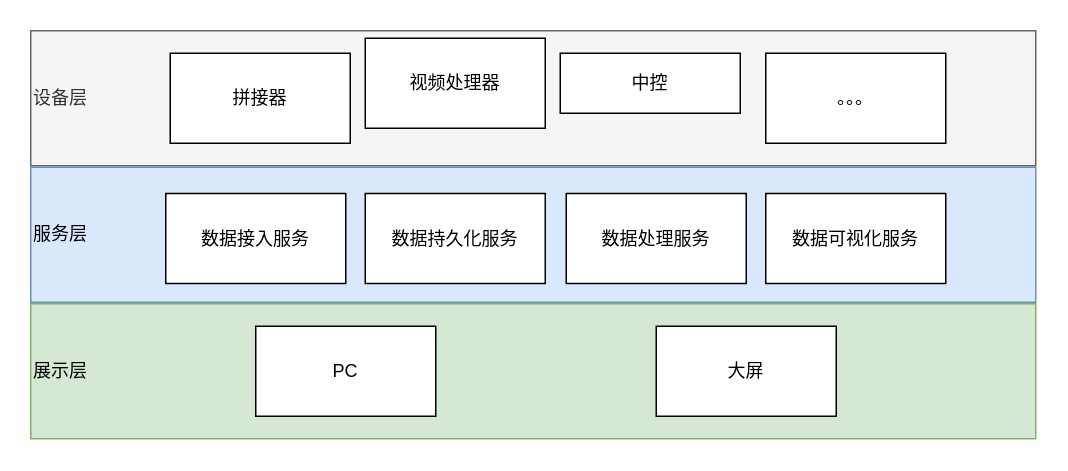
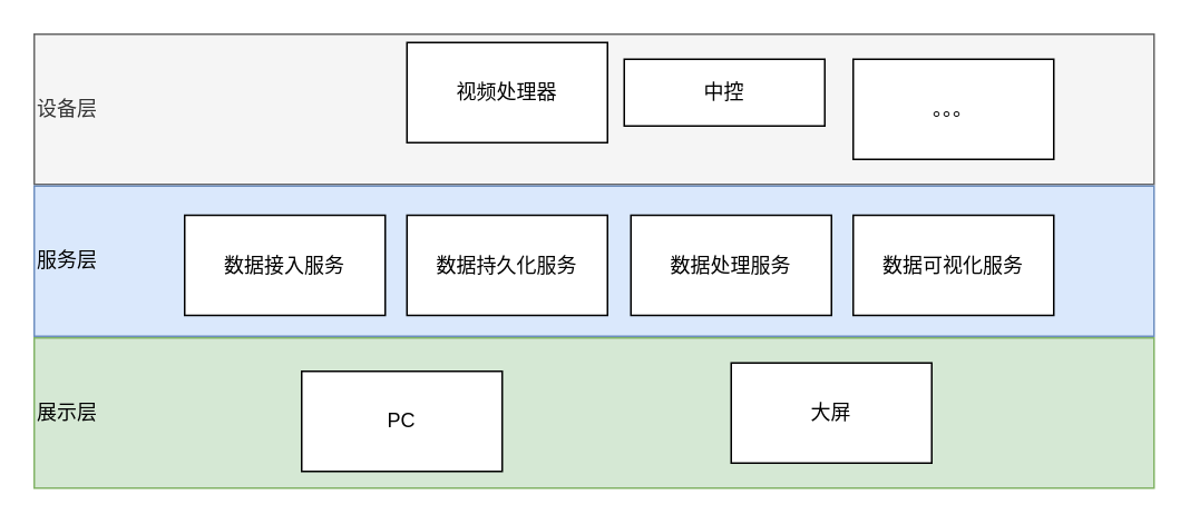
- <mxCell id="10" value="拼接器" style="rounded=0;whiteSpace=wrap;html=1;" vertex="1" parent="1"><mxGeometry x="113" y="35" width="120" height="60" as="geometry" /></mxCell>
- <mxCell id="9" value="PC" style="rounded=0;whiteSpace=wrap;html=1;align=center;" vertex="1" parent="1"><mxGeometry x="170" y="217" width="120" height="60" as="geometry" /></mxCell>
+ <mxCell id="9" value="PC" style="rounded=0;whiteSpace=wrap;html=1;align=center;" vertex="1" parent="1"><mxGeometry x="180" y="222" width="120" height="60" as="geometry" /></mxCell>
